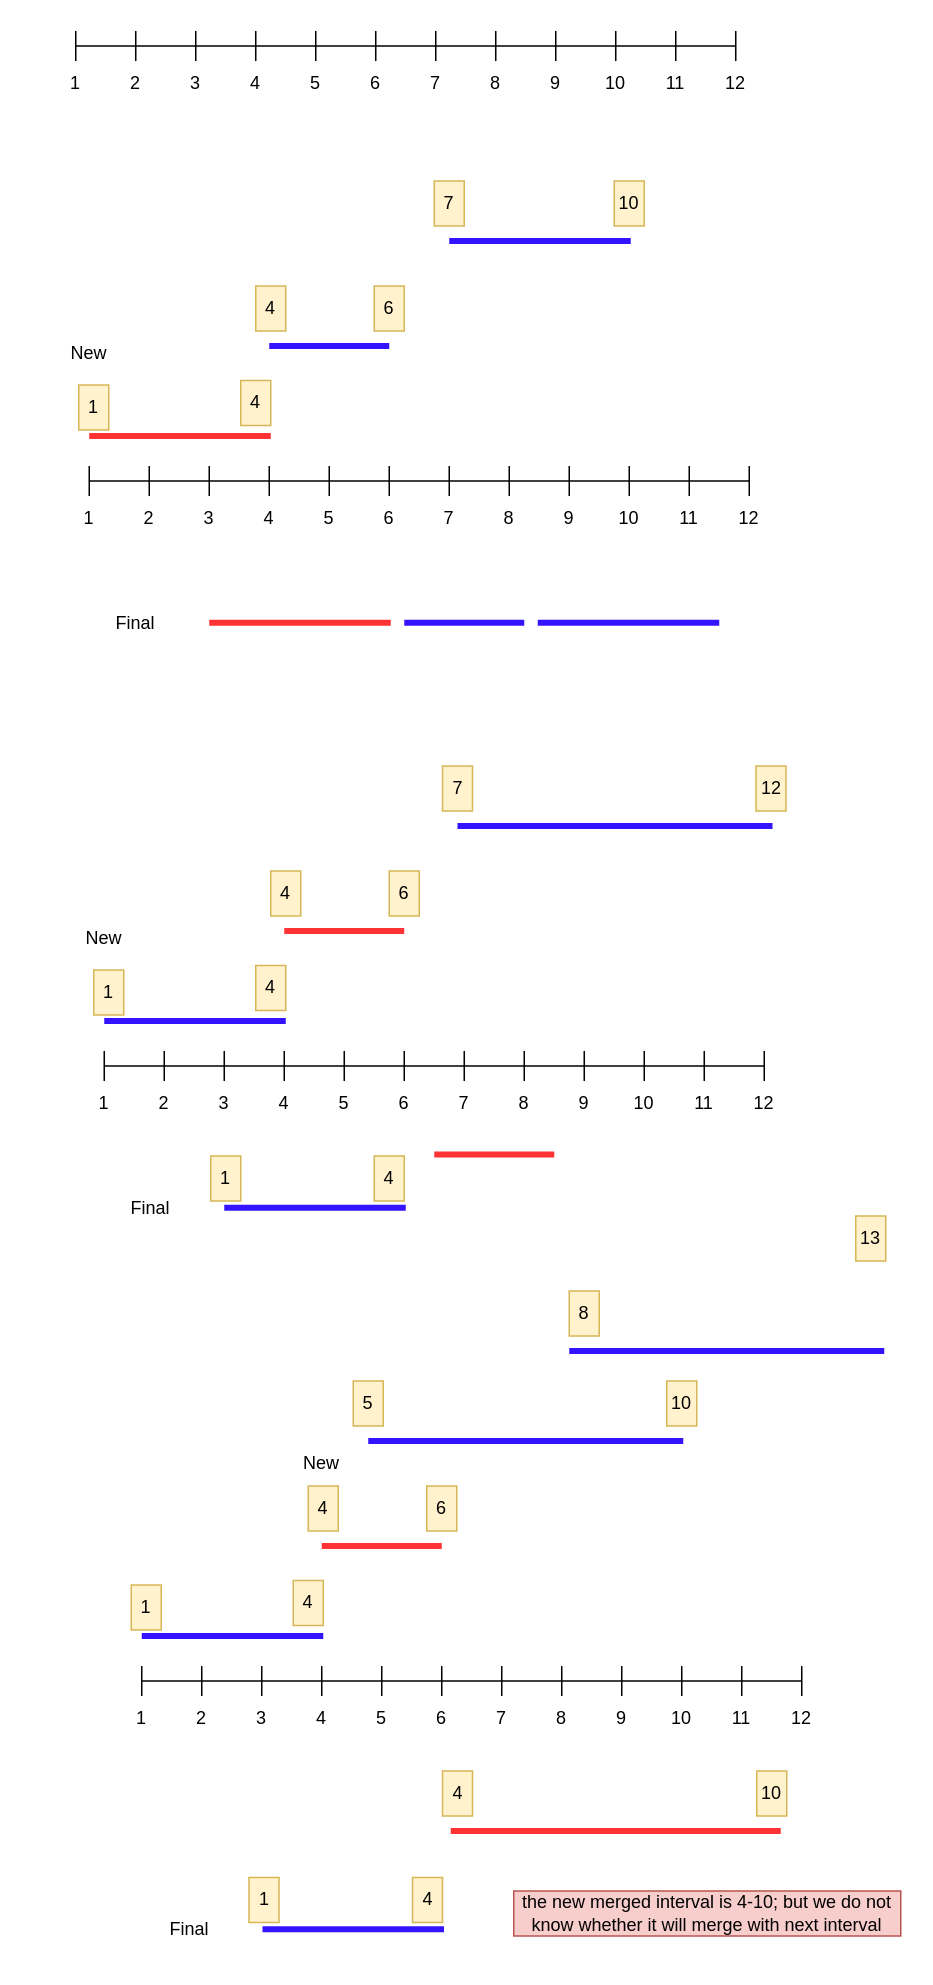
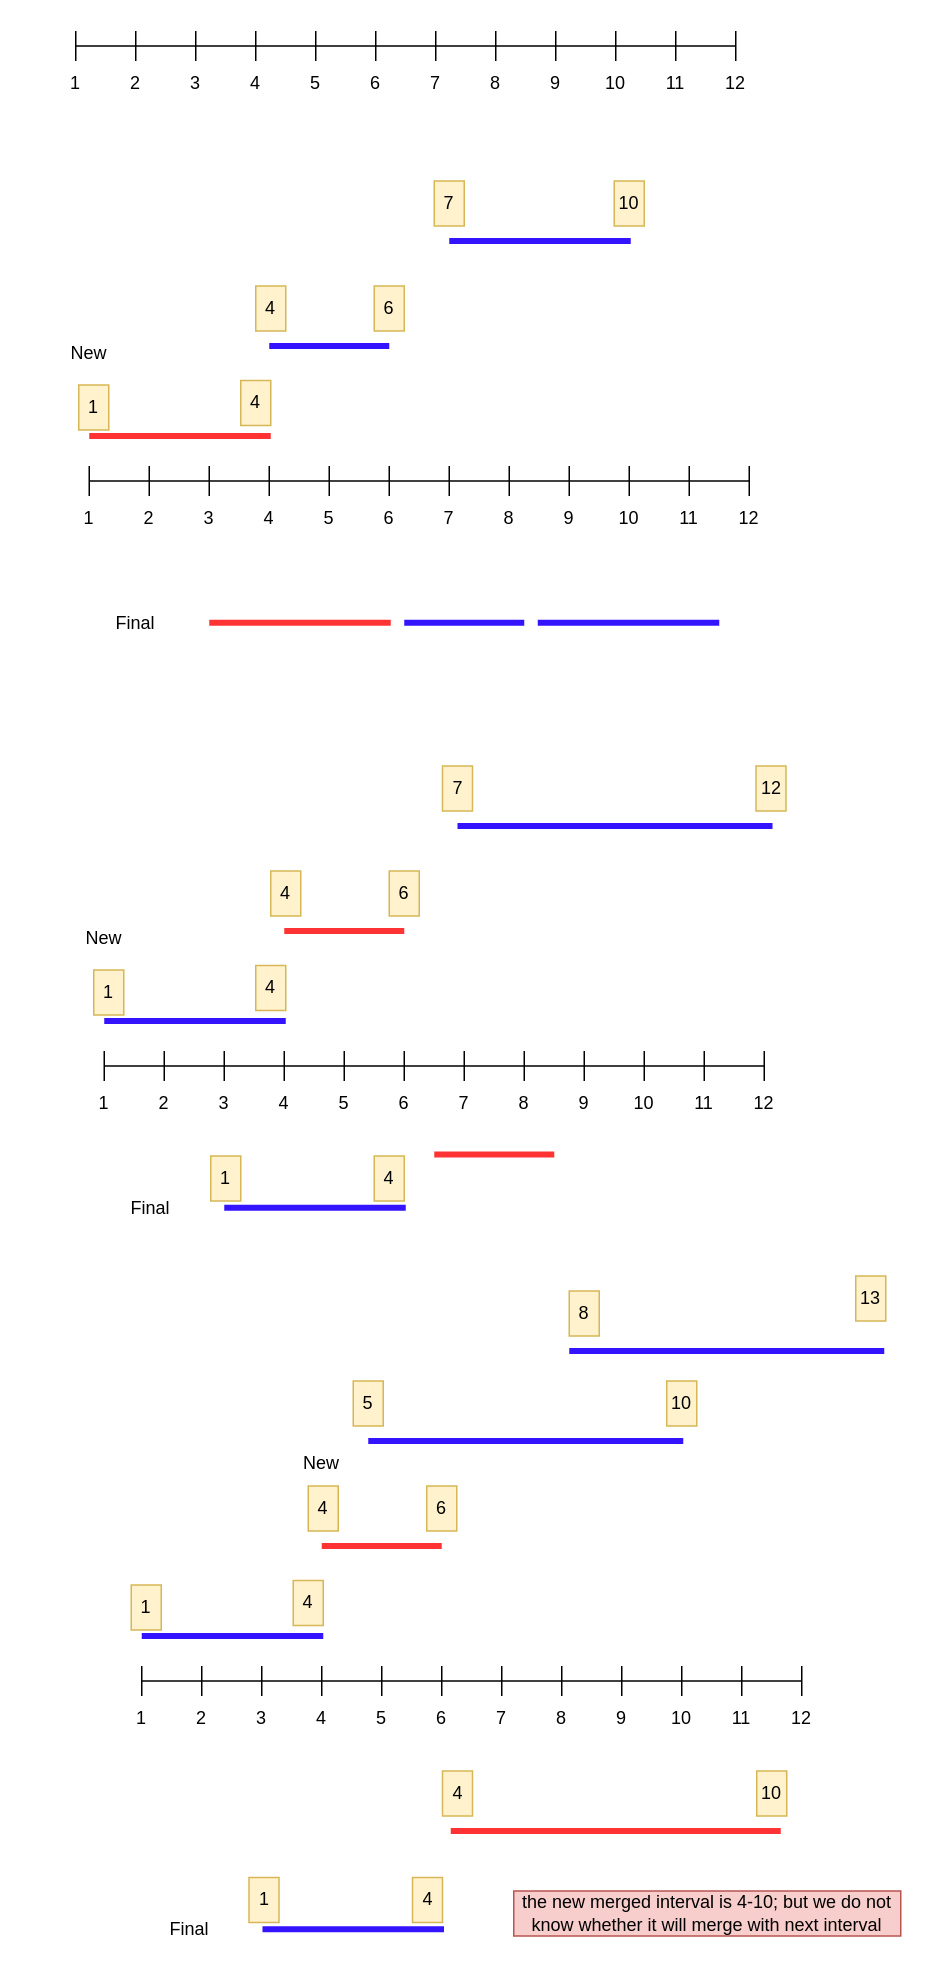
- <mxCell id="148" value="13" style="text;html=1;strokeColor=#d6b656;fillColor=#fff2cc;align=center;verticalAlign=middle;whiteSpace=wrap;rounded=0;" parent="1" vertex="1"><mxGeometry x="570" y="810" width="20" height="30" as="geometry" /></mxCell>
+ <mxCell id="148" value="13" style="text;html=1;strokeColor=#d6b656;fillColor=#fff2cc;align=center;verticalAlign=middle;whiteSpace=wrap;rounded=0;" parent="1" vertex="1"><mxGeometry x="570" y="850" width="20" height="30" as="geometry" /></mxCell>
